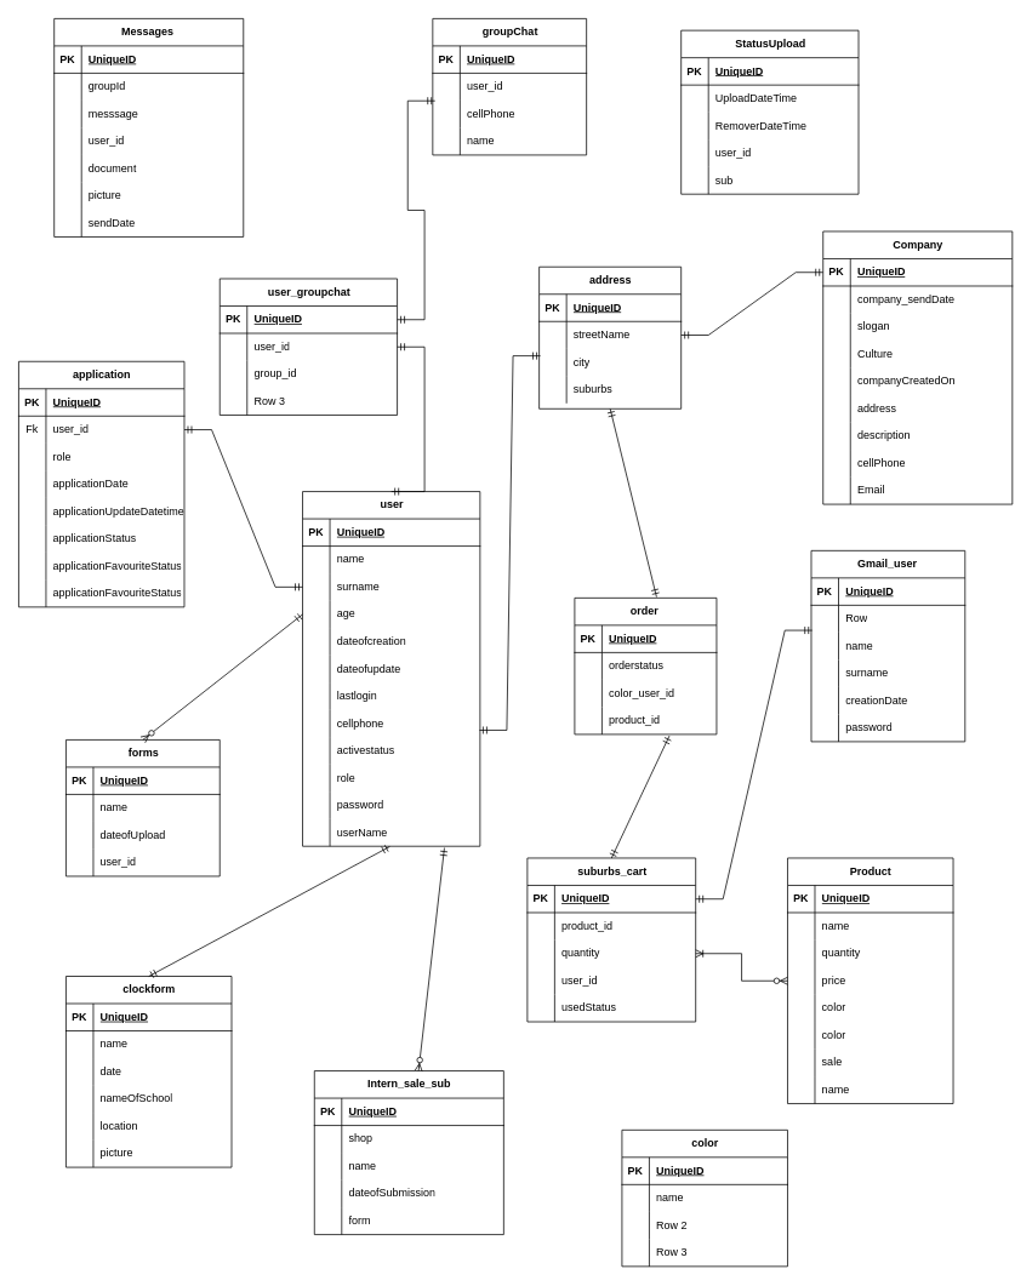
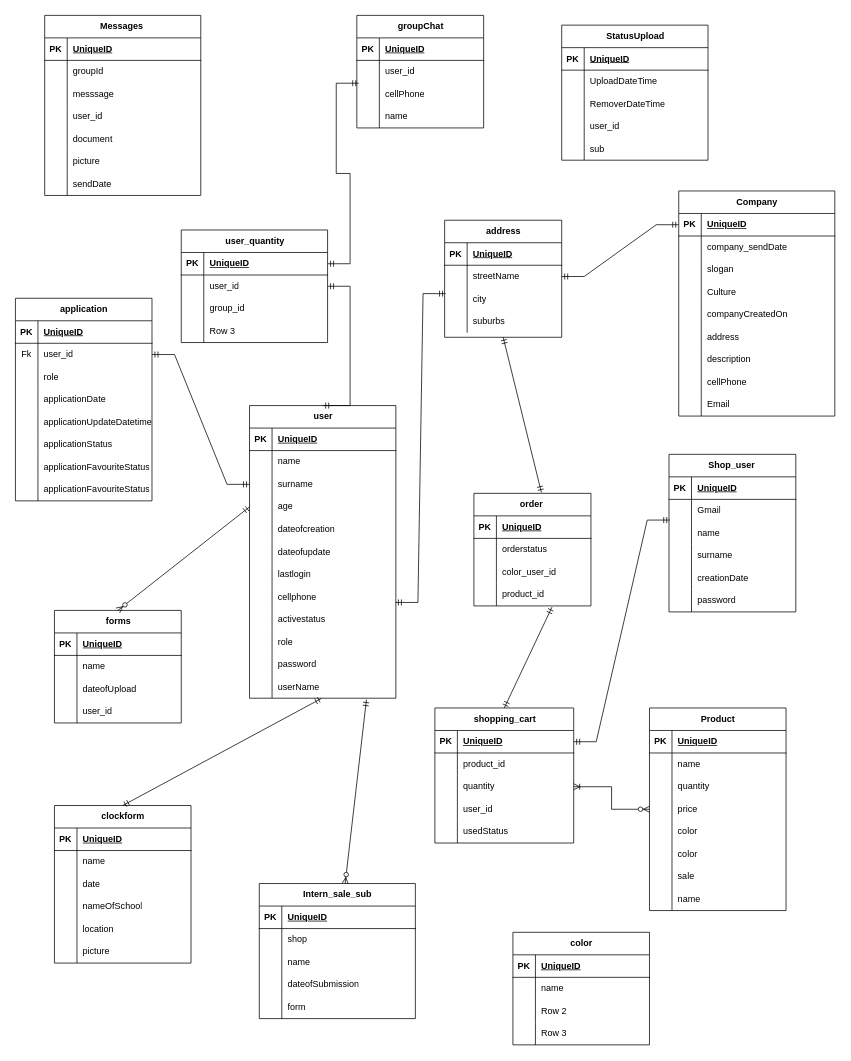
- <mxCell id="299" value="user_groupchat" style="shape=table;startSize=30;container=1;collapsible=1;childLayout=tableLayout;fixedRows=1;rowLines=0;fontStyle=1;align=center;resizeLast=1;html=1;" parent="1" vertex="1"><mxGeometry x="241" y="306" width="195" height="150" as="geometry" /></mxCell>
+ <mxCell id="299" value="user_quantity" style="shape=table;startSize=30;container=1;collapsible=1;childLayout=tableLayout;fixedRows=1;rowLines=0;fontStyle=1;align=center;resizeLast=1;html=1;" parent="1" vertex="1"><mxGeometry x="241" y="306" width="195" height="150" as="geometry" /></mxCell>
- <mxCell id="152" value="Gmail_user&amp;nbsp;" style="shape=table;startSize=30;container=1;collapsible=1;childLayout=tableLayout;fixedRows=1;rowLines=0;fontStyle=1;align=center;resizeLast=1;html=1;" parent="1" vertex="1"><mxGeometry x="891" y="605" width="169" height="210" as="geometry" /></mxCell>
+ <mxCell id="152" value="Shop_user&amp;nbsp;" style="shape=table;startSize=30;container=1;collapsible=1;childLayout=tableLayout;fixedRows=1;rowLines=0;fontStyle=1;align=center;resizeLast=1;html=1;" parent="1" vertex="1"><mxGeometry x="891" y="605" width="169" height="210" as="geometry" /></mxCell>
- <mxCell id="158" value="Row" style="shape=partialRectangle;connectable=0;fillColor=none;top=0;left=0;bottom=0;right=0;align=left;spacingLeft=6;overflow=hidden;whiteSpace=wrap;html=1;" parent="156" vertex="1"><mxGeometry x="30" width="139" height="30" as="geometry"><mxRectangle width="139" height="30" as="alternateBounds" /></mxGeometry></mxCell>
+ <mxCell id="158" value="Gmail" style="shape=partialRectangle;connectable=0;fillColor=none;top=0;left=0;bottom=0;right=0;align=left;spacingLeft=6;overflow=hidden;whiteSpace=wrap;html=1;" parent="156" vertex="1"><mxGeometry x="30" width="139" height="30" as="geometry"><mxRectangle width="139" height="30" as="alternateBounds" /></mxGeometry></mxCell>
- <mxCell id="184" value="suburbs_cart" style="shape=table;startSize=30;container=1;collapsible=1;childLayout=tableLayout;fixedRows=1;rowLines=0;fontStyle=1;align=center;resizeLast=1;html=1;" parent="1" vertex="1"><mxGeometry x="579" y="943" width="185" height="180" as="geometry" /></mxCell>
+ <mxCell id="184" value="shopping_cart" style="shape=table;startSize=30;container=1;collapsible=1;childLayout=tableLayout;fixedRows=1;rowLines=0;fontStyle=1;align=center;resizeLast=1;html=1;" parent="1" vertex="1"><mxGeometry x="579" y="943" width="185" height="180" as="geometry" /></mxCell>
